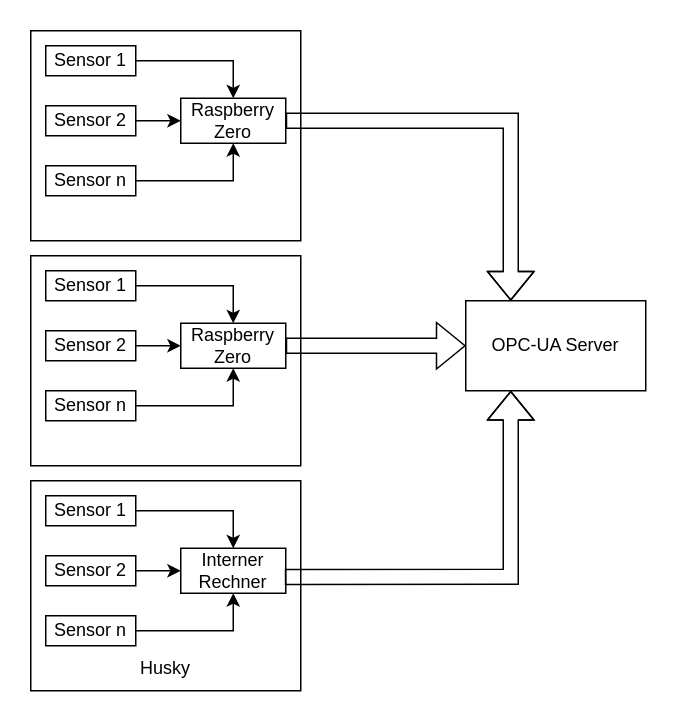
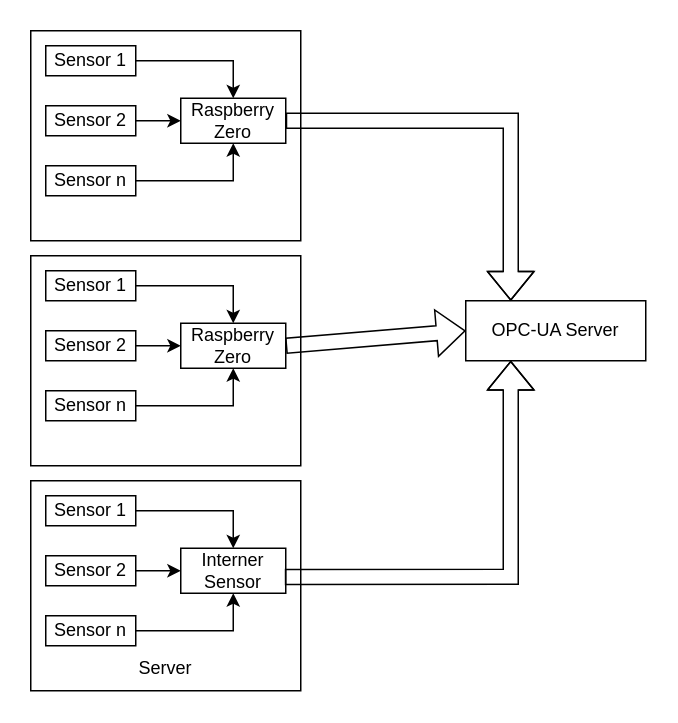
- <mxCell id="27" value="OPC-UA Server" style="rounded=0;whiteSpace=wrap;html=1;" vertex="1" parent="1"><mxGeometry x="310" y="200" width="120" height="60" as="geometry" /></mxCell>
+ <mxCell id="27" value="OPC-UA Server" style="rounded=0;whiteSpace=wrap;html=1;" vertex="1" parent="1"><mxGeometry x="310" y="200" width="120" height="40" as="geometry" /></mxCell>
- <mxCell id="25" value="Interner Rechner" style="rounded=0;whiteSpace=wrap;html=1;" vertex="1" parent="1"><mxGeometry x="120" y="365" width="70" height="30" as="geometry" /></mxCell>
+ <mxCell id="25" value="Interner Sensor" style="rounded=0;whiteSpace=wrap;html=1;" vertex="1" parent="1"><mxGeometry x="120" y="365" width="70" height="30" as="geometry" /></mxCell>
- <mxCell id="26" value="Husky" style="text;html=1;strokeColor=none;fillColor=none;align=center;verticalAlign=middle;whiteSpace=wrap;rounded=0;" vertex="1" parent="1"><mxGeometry x="70" y="430" width="80" height="30" as="geometry" /></mxCell>
+ <mxCell id="26" value="Server" style="text;html=1;strokeColor=none;fillColor=none;align=center;verticalAlign=middle;whiteSpace=wrap;rounded=0;" vertex="1" parent="1"><mxGeometry x="70" y="430" width="80" height="30" as="geometry" /></mxCell>
